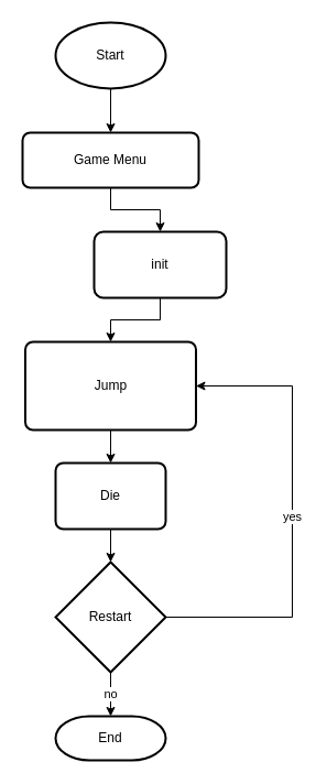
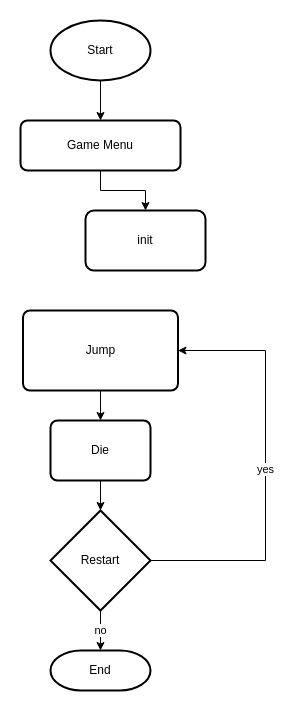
- <mxCell id="14" style="edgeStyle=orthogonalEdgeStyle;rounded=0;orthogonalLoop=1;jettySize=auto;html=1;" edge="1" parent="1" source="15" target="5"><mxGeometry relative="1" as="geometry" /></mxCell>
